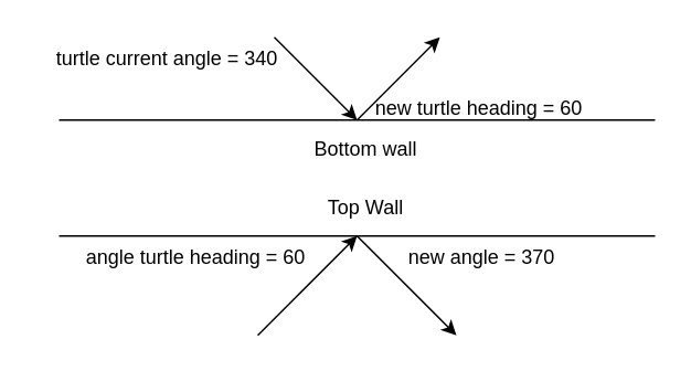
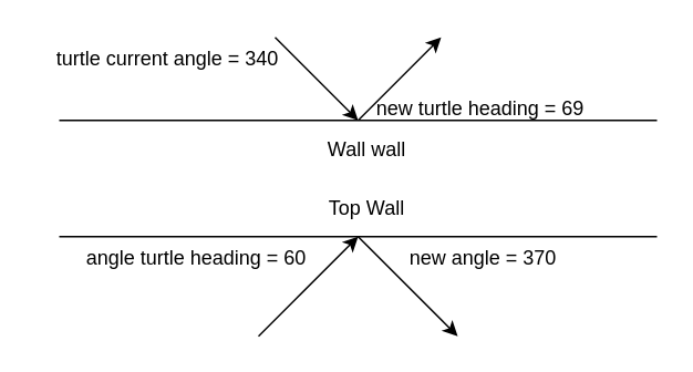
- <mxCell id="3" value="new turtle heading = 60&amp;nbsp;" style="text;html=1;align=center;verticalAlign=middle;resizable=0;points=[];autosize=1;strokeColor=none;fillColor=none;" vertex="1" parent="1"><mxGeometry x="215" y="50" width="150" height="30" as="geometry" /></mxCell>
+ <mxCell id="3" value="new turtle heading = 69&amp;nbsp;" style="text;html=1;align=center;verticalAlign=middle;resizable=0;points=[];autosize=1;strokeColor=none;fillColor=none;" vertex="1" parent="1"><mxGeometry x="215" y="50" width="150" height="30" as="geometry" /></mxCell>
- <mxCell id="4" value="Bottom wall" style="text;html=1;align=center;verticalAlign=middle;resizable=0;points=[];autosize=1;strokeColor=none;fillColor=none;" vertex="1" parent="1"><mxGeometry x="175" y="75" width="90" height="30" as="geometry" /></mxCell>
+ <mxCell id="4" value="Wall wall" style="text;html=1;align=center;verticalAlign=middle;resizable=0;points=[];autosize=1;strokeColor=none;fillColor=none;" vertex="1" parent="1"><mxGeometry x="175" y="75" width="90" height="30" as="geometry" /></mxCell>
